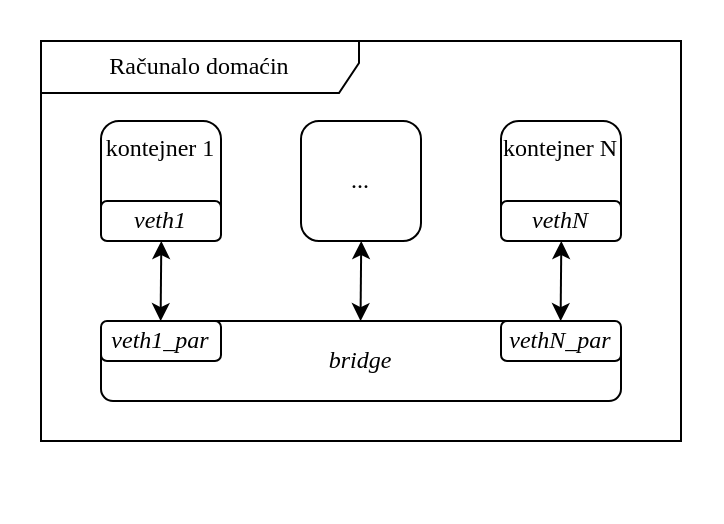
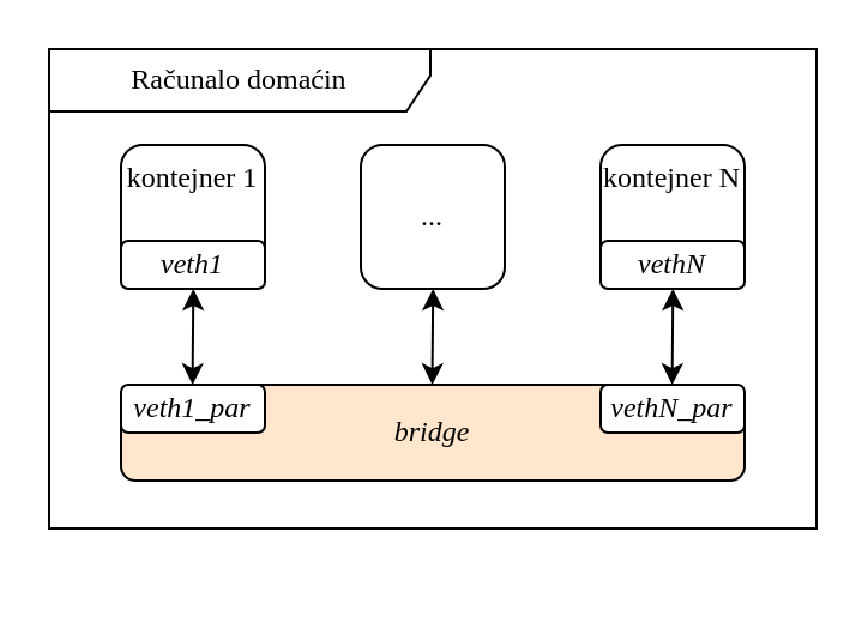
- <mxCell id="5" value="&lt;i&gt;bridge&lt;/i&gt;" style="rounded=1;whiteSpace=wrap;html=1;fontFamily=Times New Roman;" vertex="1" parent="3"><mxGeometry y="100" width="260" height="40" as="geometry" /></mxCell>
+ <mxCell id="5" value="&lt;i&gt;bridge&lt;/i&gt;" style="rounded=1;whiteSpace=wrap;html=1;fontFamily=Times New Roman;fillColor=#ffe6cc;" vertex="1" parent="3"><mxGeometry y="100" width="260" height="40" as="geometry" /></mxCell>
